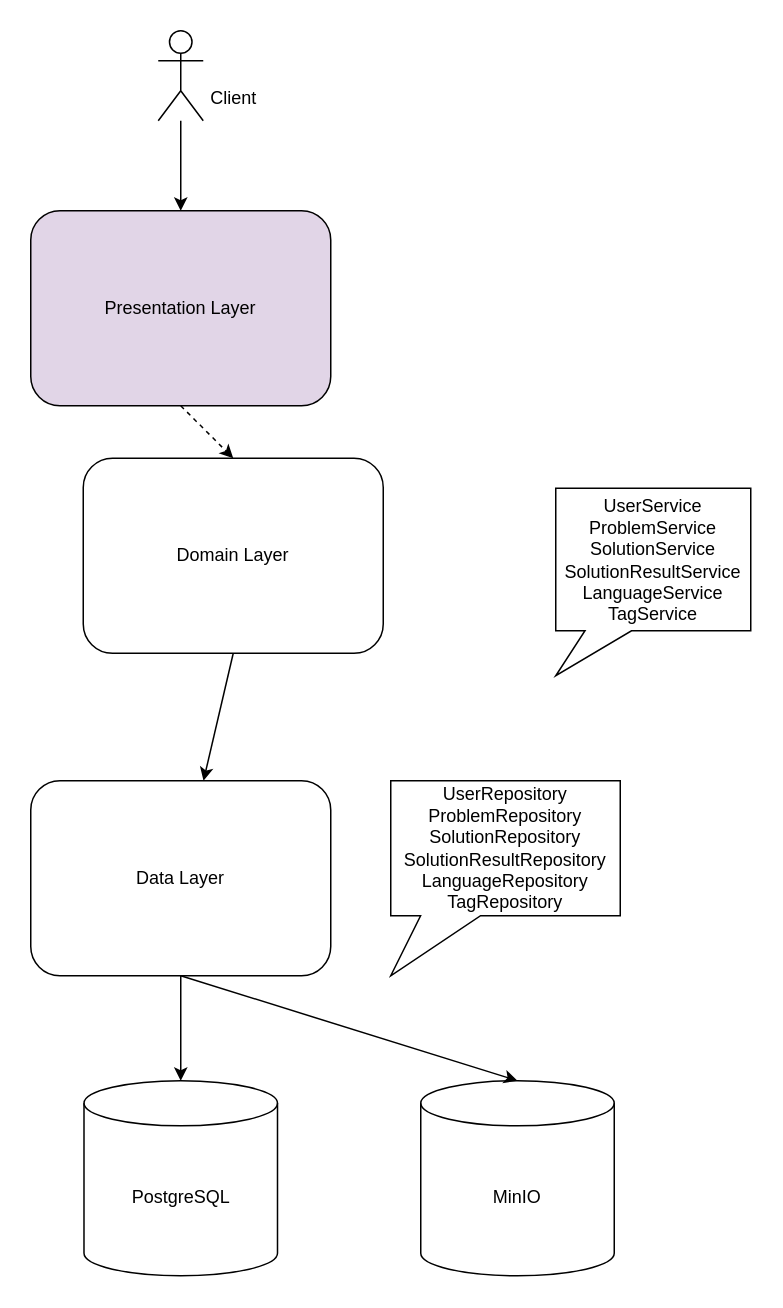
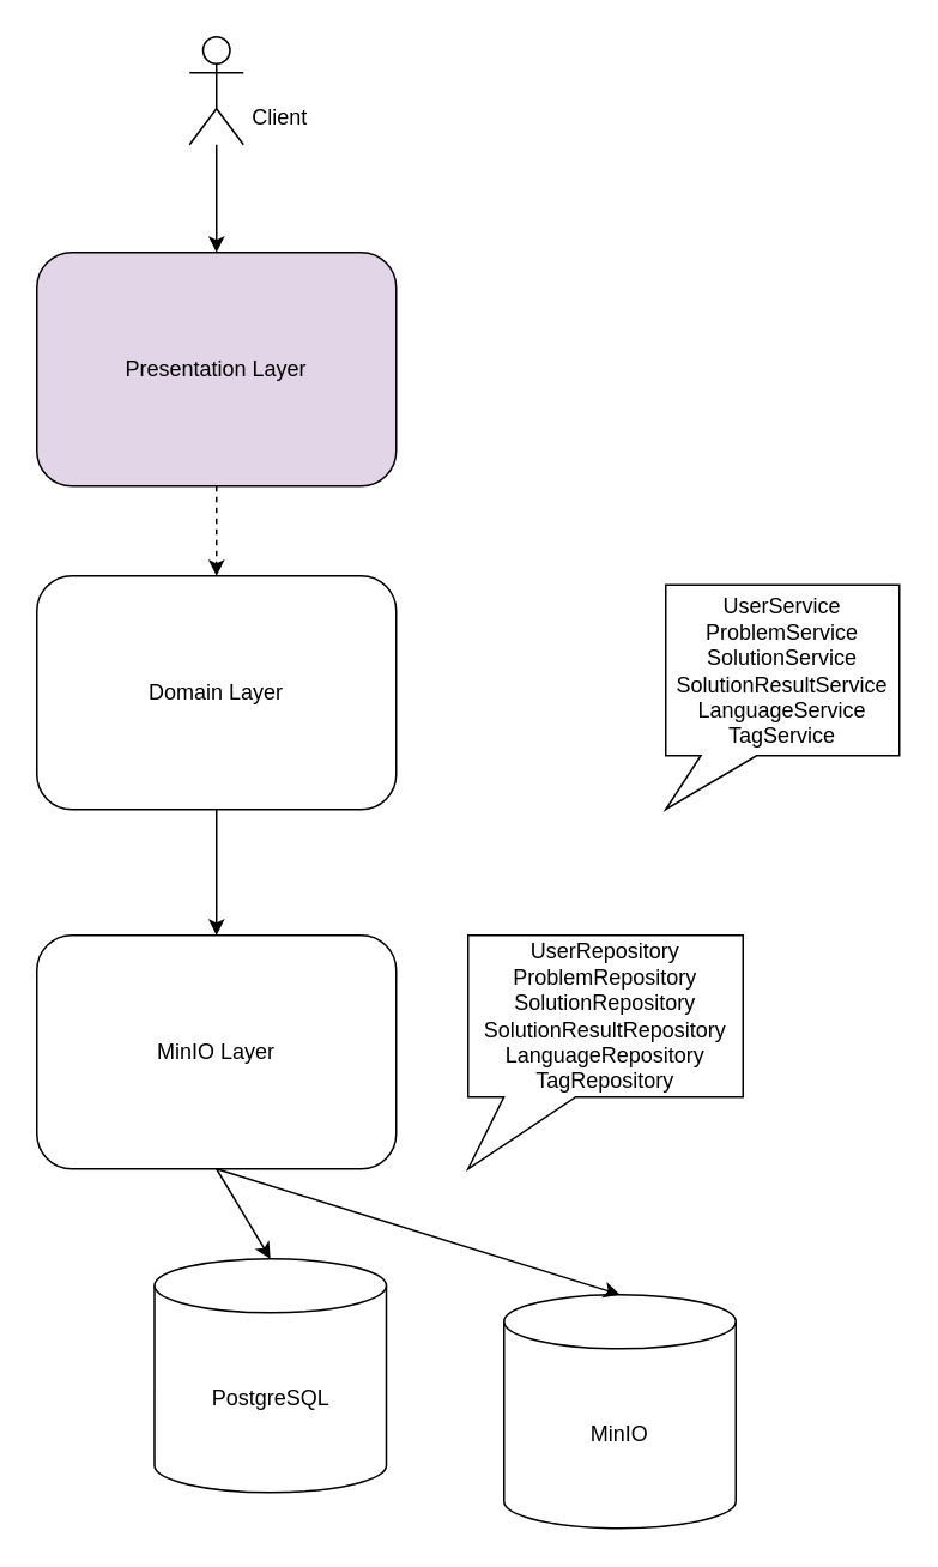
- <mxCell id="5" value="Domain Layer" style="rounded=1;whiteSpace=wrap;html=1;" parent="1" vertex="1"><mxGeometry x="55" y="305" width="200" height="130" as="geometry" /></mxCell>
+ <mxCell id="5" value="Domain Layer" style="rounded=1;whiteSpace=wrap;html=1;" parent="1" vertex="1"><mxGeometry x="20" y="320" width="200" height="130" as="geometry" /></mxCell>
- <mxCell id="9" value="Data Layer" style="rounded=1;whiteSpace=wrap;html=1;" parent="1" vertex="1"><mxGeometry x="20" y="520" width="200" height="130" as="geometry" /></mxCell>
+ <mxCell id="9" value="MinIO Layer" style="rounded=1;whiteSpace=wrap;html=1;" parent="1" vertex="1"><mxGeometry x="20" y="520" width="200" height="130" as="geometry" /></mxCell>
- <mxCell id="11" value="PostgreSQL" style="shape=cylinder3;whiteSpace=wrap;html=1;boundedLbl=1;backgroundOutline=1;size=15;" parent="1" vertex="1"><mxGeometry x="55.5" y="720" width="129" height="130" as="geometry" /></mxCell>
+ <mxCell id="11" value="PostgreSQL" style="shape=cylinder3;whiteSpace=wrap;html=1;boundedLbl=1;backgroundOutline=1;size=15;" parent="1" vertex="1"><mxGeometry x="85.5" y="700" width="129" height="130" as="geometry" /></mxCell>
